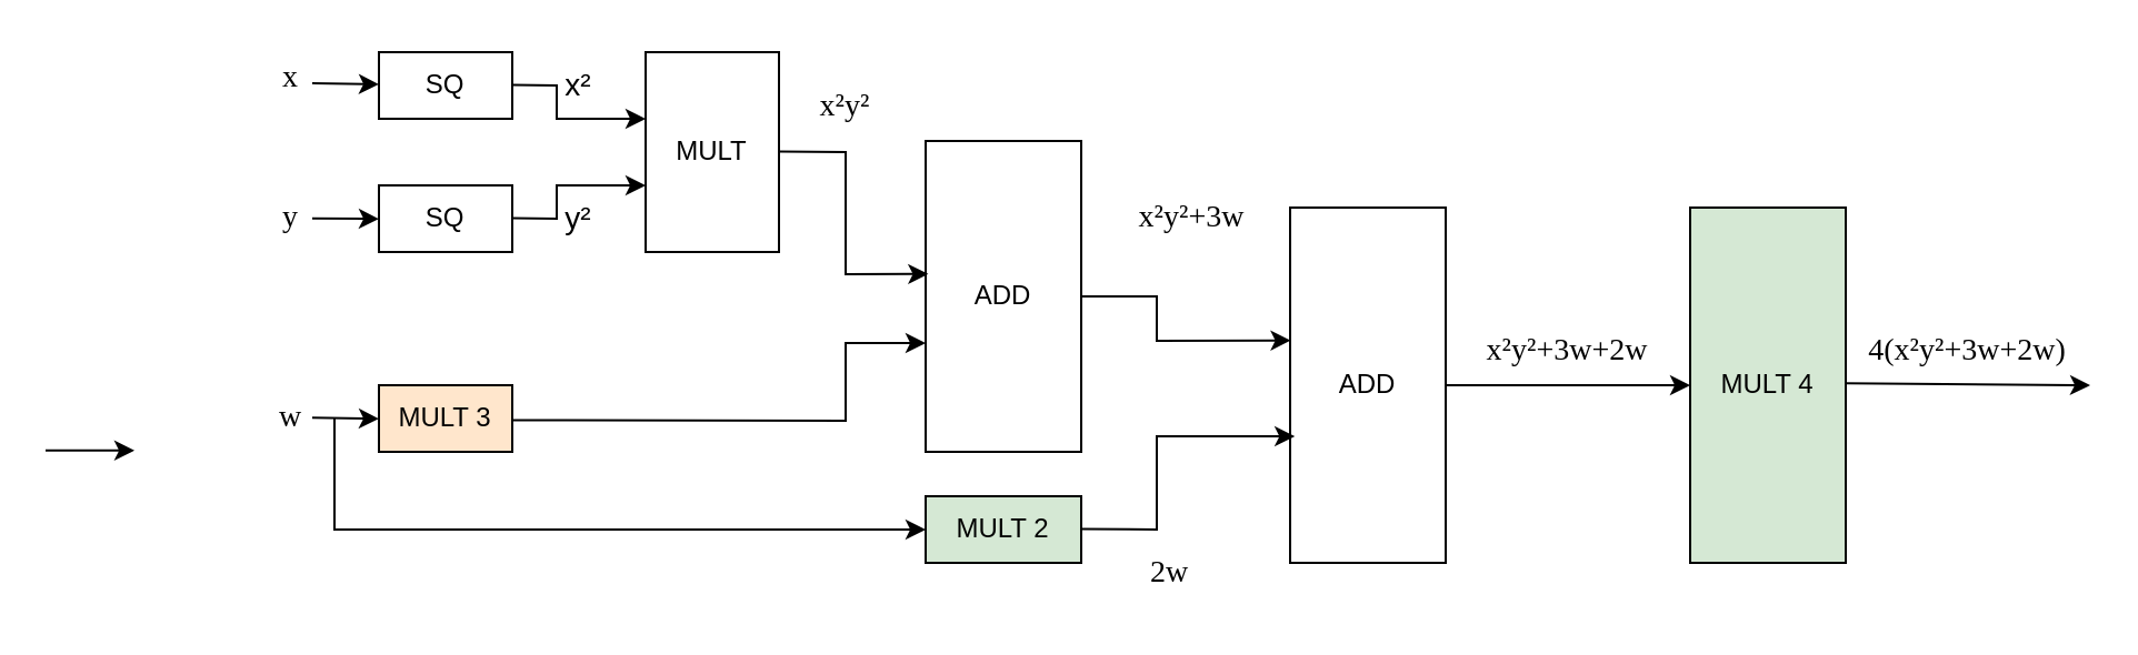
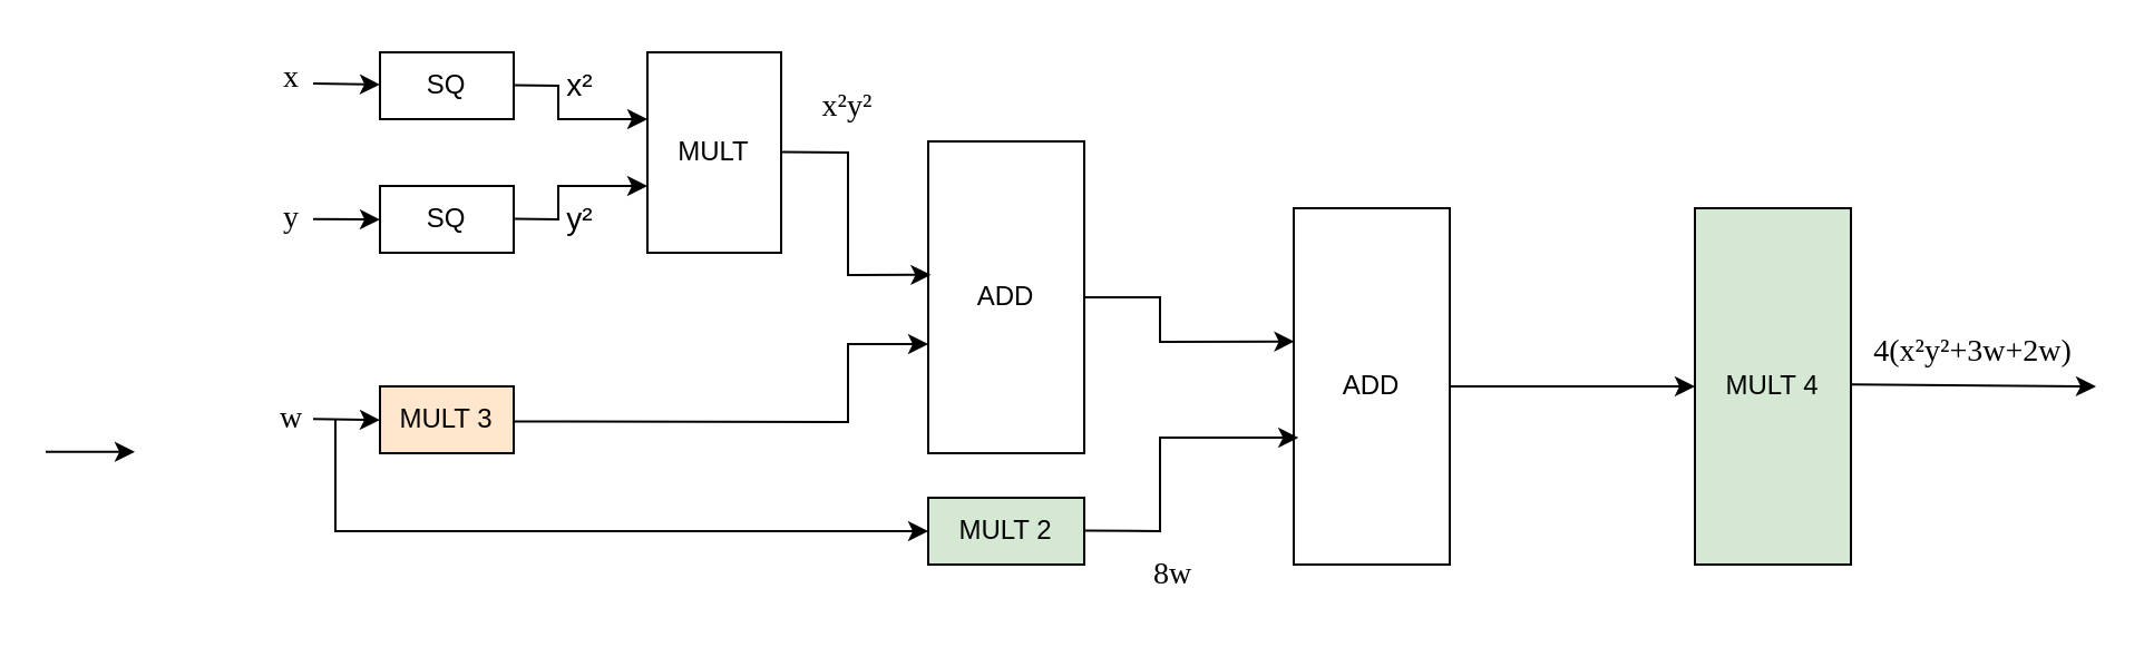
- <mxCell id="13" value="&lt;font face=&quot;Tahoma&quot; style=&quot;font-size: 14px;&quot;&gt;x²y²+3w&lt;/font&gt;" style="text;html=1;align=center;verticalAlign=middle;whiteSpace=wrap;rounded=0;" parent="1" vertex="1"><mxGeometry x="506" y="83" width="60" height="30" as="geometry" /></mxCell>
- <mxCell id="14" value="&lt;font face=&quot;Tahoma&quot; style=&quot;font-size: 14px;&quot;&gt;x²y²+3w+2w&lt;/font&gt;" style="text;html=1;align=center;verticalAlign=middle;whiteSpace=wrap;rounded=0;" parent="1" vertex="1"><mxGeometry x="660" y="143" width="90" height="30" as="geometry" /></mxCell>
- <mxCell id="16" value="&lt;font face=&quot;Tahoma&quot;&gt;&lt;span style=&quot;font-size: 14px;&quot;&gt;2w&lt;/span&gt;&lt;/font&gt;" style="text;html=1;align=center;verticalAlign=middle;whiteSpace=wrap;rounded=0;" parent="1" vertex="1"><mxGeometry x="496" y="243" width="60" height="30" as="geometry" /></mxCell>
+ <mxCell id="16" value="&lt;font face=&quot;Tahoma&quot;&gt;&lt;span style=&quot;font-size: 14px;&quot;&gt;8w&lt;/span&gt;&lt;/font&gt;" style="text;html=1;align=center;verticalAlign=middle;whiteSpace=wrap;rounded=0;" parent="1" vertex="1"><mxGeometry x="496" y="243" width="60" height="30" as="geometry" /></mxCell>
